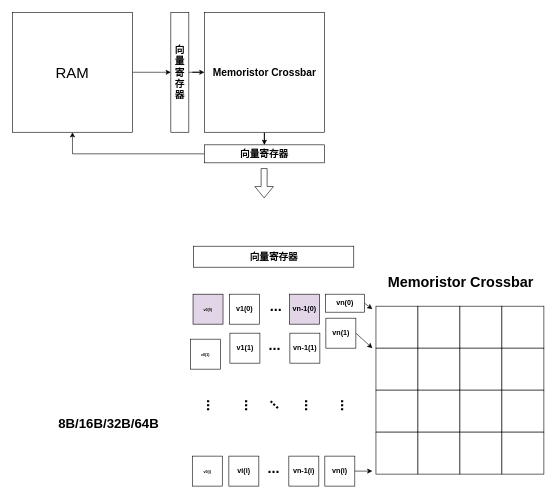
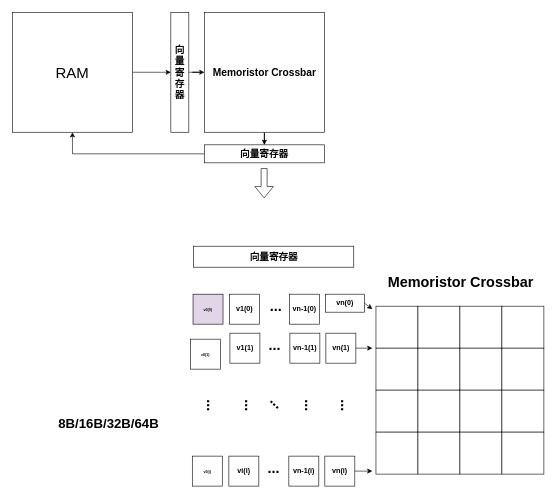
- <mxCell id="14" value="vn-1(0)" style="whiteSpace=wrap;html=1;aspect=fixed;fontStyle=1;direction=north;fillColor=#e1d5e7;" parent="1" vertex="1"><mxGeometry x="482" y="490" width="50" height="50" as="geometry" /></mxCell>
+ <mxCell id="14" value="vn-1(0)" style="whiteSpace=wrap;html=1;aspect=fixed;fontStyle=1;direction=north;" parent="1" vertex="1"><mxGeometry x="482" y="490" width="50" height="50" as="geometry" /></mxCell>
- <mxCell id="19" value="vn(1)" style="whiteSpace=wrap;html=1;aspect=fixed;fontStyle=1" parent="1" vertex="1"><mxGeometry x="542.5" y="530" width="50" height="50" as="geometry" /></mxCell>
+ <mxCell id="19" value="vn(1)" style="whiteSpace=wrap;html=1;aspect=fixed;fontStyle=1" parent="1" vertex="1"><mxGeometry x="542.5" y="555" width="50" height="50" as="geometry" /></mxCell>
